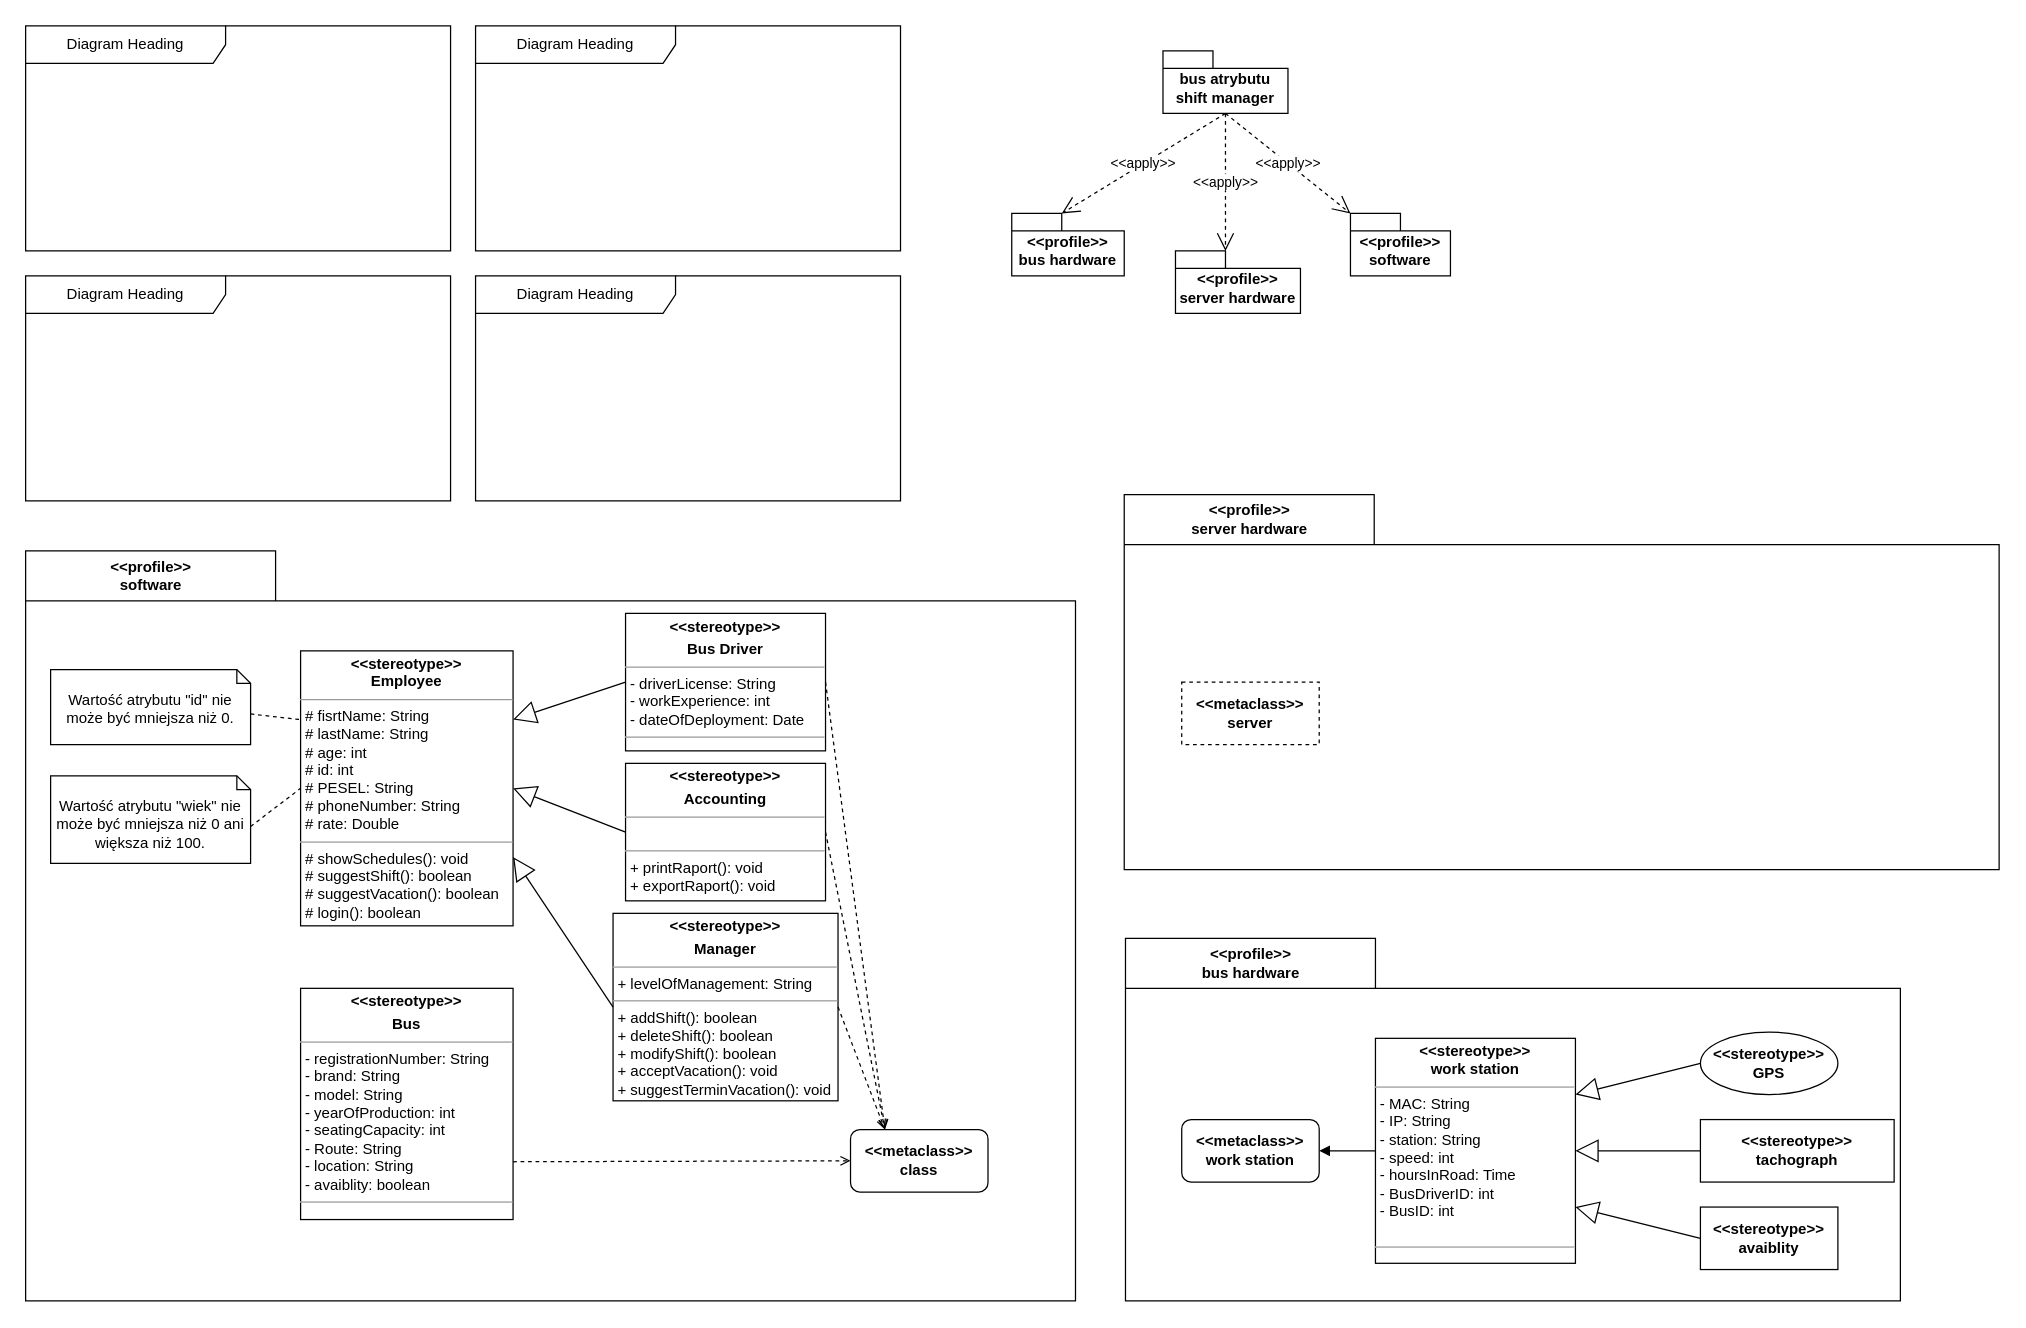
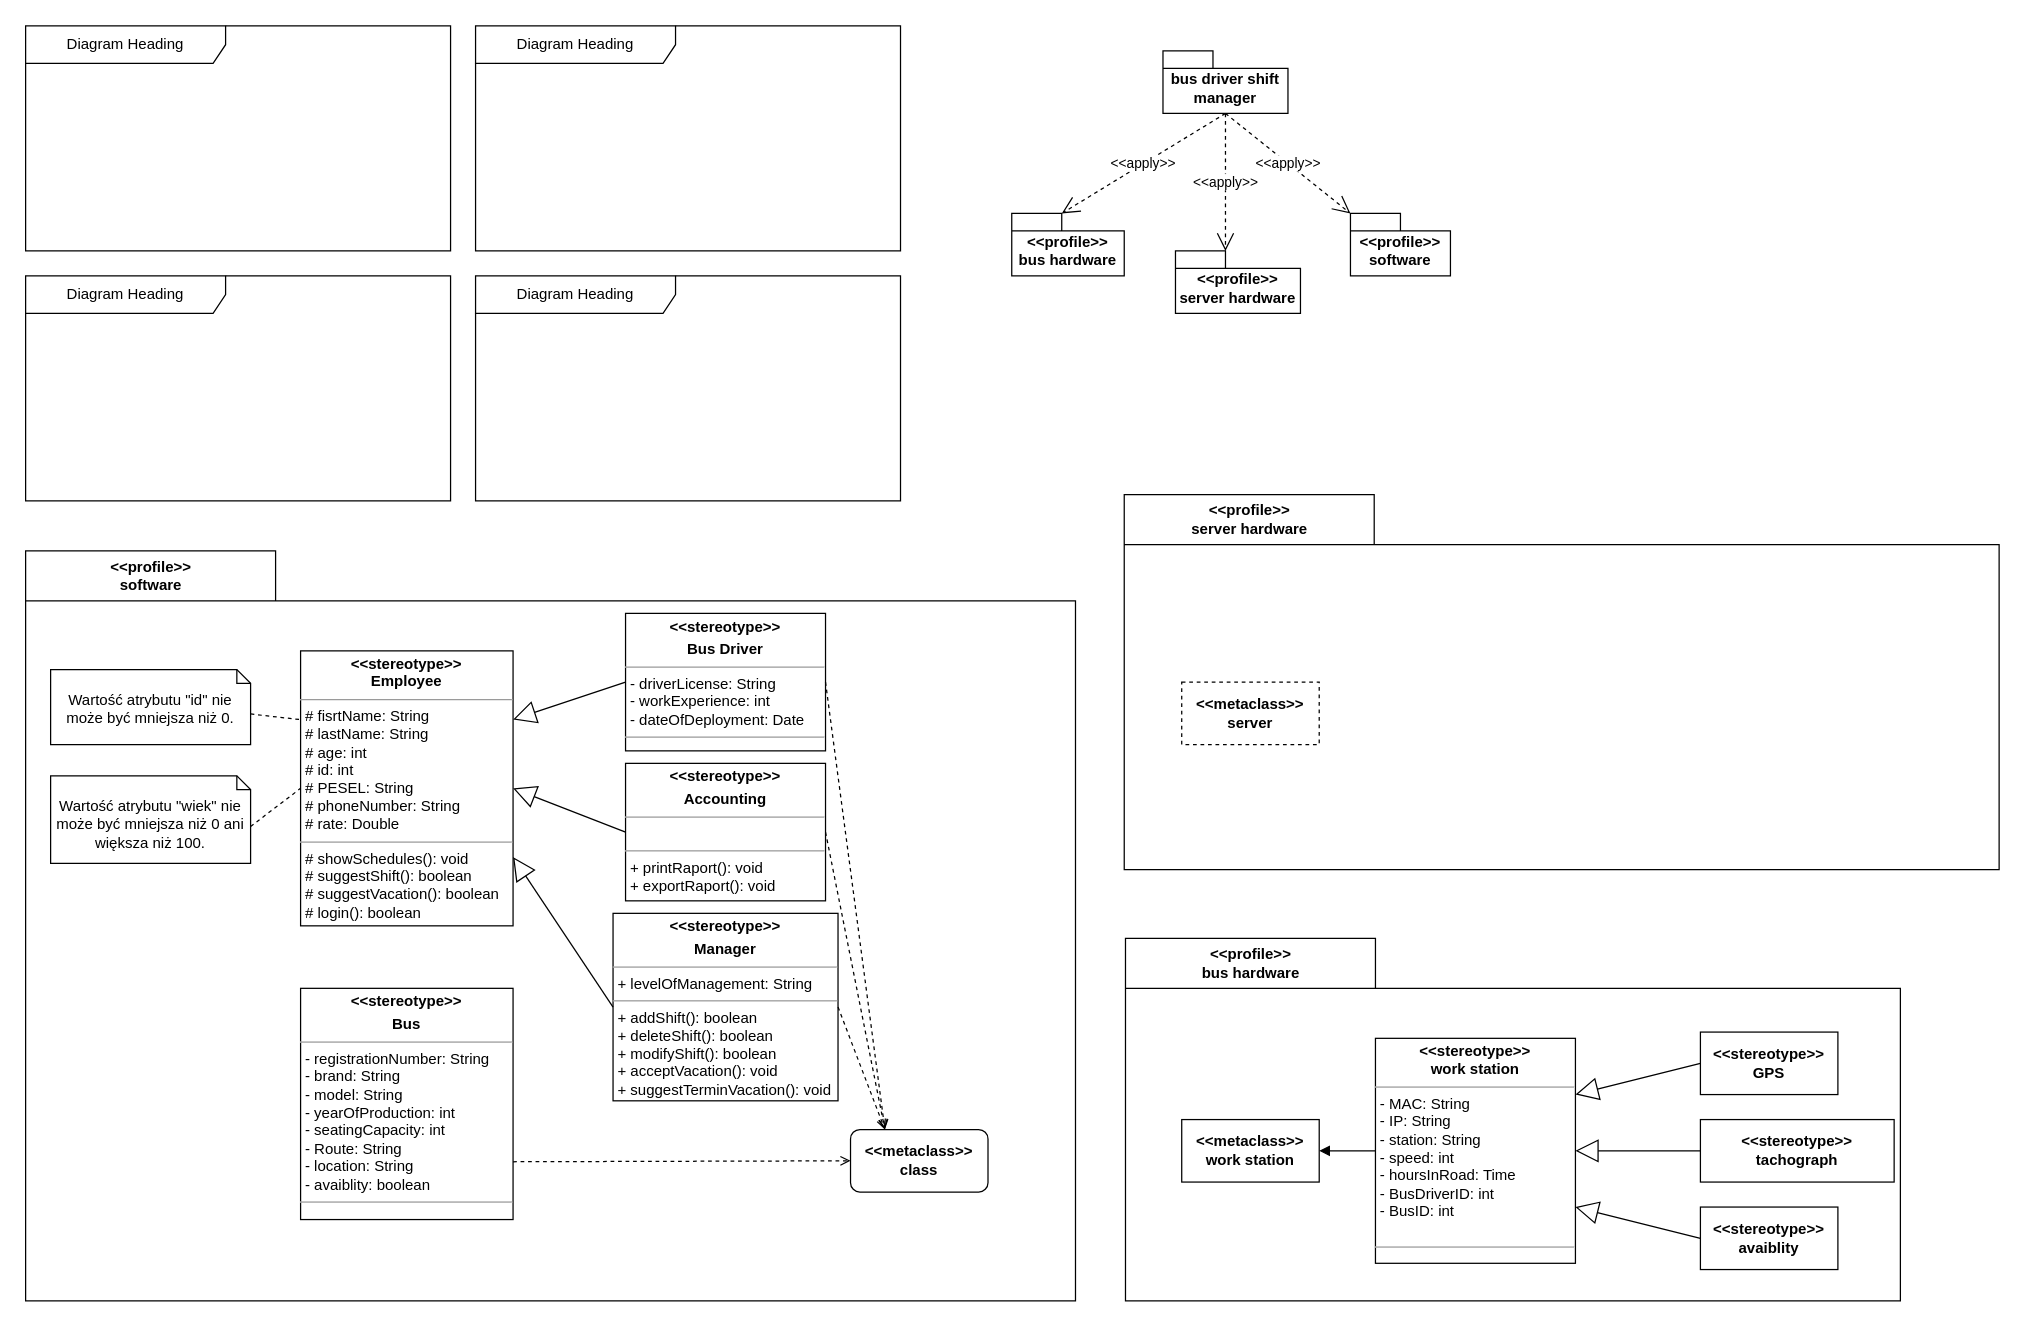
- <mxCell id="7" value="bus atrybutu shift manager&lt;br&gt;" style="shape=folder;fontStyle=1;spacingTop=10;tabWidth=40;tabHeight=14;tabPosition=left;html=1;whiteSpace=wrap;" vertex="1" parent="1"><mxGeometry x="930" y="40" width="100" height="50" as="geometry" /></mxCell>
+ <mxCell id="7" value="bus driver shift manager&lt;br&gt;" style="shape=folder;fontStyle=1;spacingTop=10;tabWidth=40;tabHeight=14;tabPosition=left;html=1;whiteSpace=wrap;" vertex="1" parent="1"><mxGeometry x="930" y="40" width="100" height="50" as="geometry" /></mxCell>
- <mxCell id="22" value="&lt;b&gt;&amp;lt;&amp;lt;stereotype&amp;gt;&amp;gt;&lt;br&gt;GPS&lt;/b&gt;" style="ellipse;html=1;whiteSpace=wrap;" vertex="1" parent="1"><mxGeometry x="1360" y="825" width="110" height="50" as="geometry" /></mxCell>
+ <mxCell id="22" value="&lt;b&gt;&amp;lt;&amp;lt;stereotype&amp;gt;&amp;gt;&lt;br&gt;GPS&lt;/b&gt;" style="html=1;whiteSpace=wrap;" vertex="1" parent="1"><mxGeometry x="1360" y="825" width="110" height="50" as="geometry" /></mxCell>
- <mxCell id="20" value="&lt;b&gt;&amp;lt;&amp;lt;metaclass&amp;gt;&amp;gt;&lt;br&gt;work station&lt;/b&gt;" style="html=1;whiteSpace=wrap;rounded=1;" vertex="1" parent="1"><mxGeometry x="945" y="895" width="110" height="50" as="geometry" /></mxCell>
+ <mxCell id="20" value="&lt;b&gt;&amp;lt;&amp;lt;metaclass&amp;gt;&amp;gt;&lt;br&gt;work station&lt;/b&gt;" style="html=1;whiteSpace=wrap;" vertex="1" parent="1"><mxGeometry x="945" y="895" width="110" height="50" as="geometry" /></mxCell>
